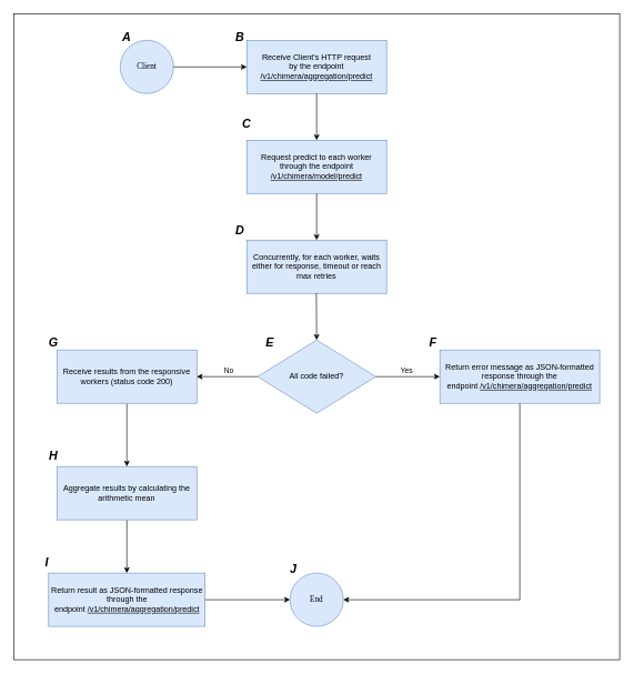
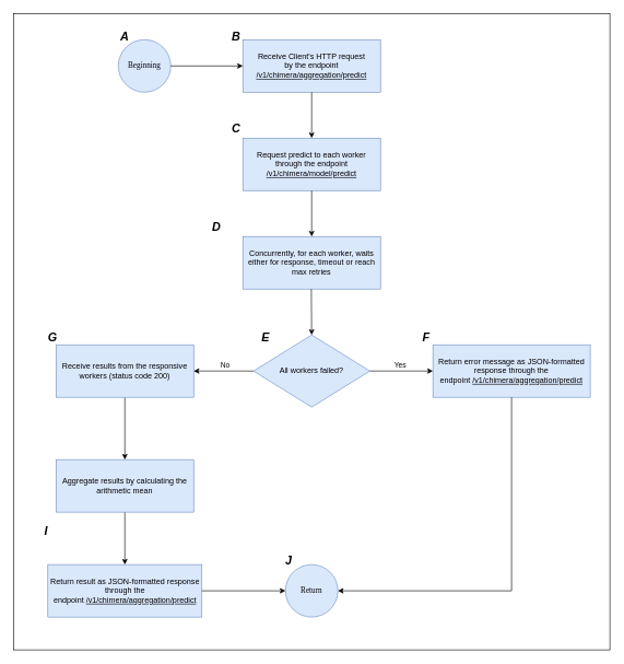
- <mxCell id="3" value="&lt;font face=&quot;Verdana&quot;&gt;Client&lt;/font&gt;" style="ellipse;whiteSpace=wrap;html=1;aspect=fixed;fillColor=#dae8fc;strokeColor=#6c8ebf;" parent="1" vertex="1"><mxGeometry x="180" y="60" width="80" height="80" as="geometry" /></mxCell>
+ <mxCell id="3" value="&lt;font face=&quot;Verdana&quot;&gt;Beginning&lt;/font&gt;" style="ellipse;whiteSpace=wrap;html=1;aspect=fixed;fillColor=#dae8fc;strokeColor=#6c8ebf;" parent="1" vertex="1"><mxGeometry x="180" y="60" width="80" height="80" as="geometry" /></mxCell>
- <mxCell id="27" value="&lt;font face=&quot;Helvetica&quot; style=&quot;font-size: 18px;&quot;&gt;&lt;i style=&quot;&quot;&gt;&lt;b style=&quot;&quot;&gt;C&lt;/b&gt;&lt;/i&gt;&lt;/font&gt;" style="text;html=1;align=center;verticalAlign=middle;whiteSpace=wrap;rounded=0;" parent="1" vertex="1"><mxGeometry x="340" y="170" width="60" height="30" as="geometry" /></mxCell>
+ <mxCell id="27" value="&lt;font face=&quot;Helvetica&quot; style=&quot;font-size: 18px;&quot;&gt;&lt;i style=&quot;&quot;&gt;&lt;b style=&quot;&quot;&gt;C&lt;/b&gt;&lt;/i&gt;&lt;/font&gt;" style="text;html=1;align=center;verticalAlign=middle;whiteSpace=wrap;rounded=0;" parent="1" vertex="1"><mxGeometry x="330" y="180" width="60" height="30" as="geometry" /></mxCell>
- <mxCell id="28" value="&lt;font face=&quot;Helvetica&quot; style=&quot;font-size: 18px;&quot;&gt;&lt;i style=&quot;&quot;&gt;&lt;b style=&quot;&quot;&gt;D&lt;/b&gt;&lt;/i&gt;&lt;/font&gt;" style="text;html=1;align=center;verticalAlign=middle;whiteSpace=wrap;rounded=0;" parent="1" vertex="1"><mxGeometry x="330" y="330" width="60" height="30" as="geometry" /></mxCell>
+ <mxCell id="28" value="&lt;font face=&quot;Helvetica&quot; style=&quot;font-size: 18px;&quot;&gt;&lt;i style=&quot;&quot;&gt;&lt;b style=&quot;&quot;&gt;D&lt;/b&gt;&lt;/i&gt;&lt;/font&gt;" style="text;html=1;align=center;verticalAlign=middle;whiteSpace=wrap;rounded=0;" parent="1" vertex="1"><mxGeometry x="300" y="330" width="60" height="30" as="geometry" /></mxCell>
- <mxCell id="13" value="All code failed?" style="rhombus;whiteSpace=wrap;html=1;fillColor=#dae8fc;strokeColor=#6c8ebf;" parent="1" vertex="1"><mxGeometry x="386.25" y="510" width="177.5" height="110" as="geometry" /></mxCell>
+ <mxCell id="13" value="All workers failed?" style="rhombus;whiteSpace=wrap;html=1;fillColor=#dae8fc;strokeColor=#6c8ebf;" parent="1" vertex="1"><mxGeometry x="386.25" y="510" width="177.5" height="110" as="geometry" /></mxCell>
- <mxCell id="29" value="&lt;font face=&quot;Helvetica&quot; style=&quot;font-size: 18px;&quot;&gt;&lt;i style=&quot;&quot;&gt;&lt;b style=&quot;&quot;&gt;H&lt;/b&gt;&lt;/i&gt;&lt;/font&gt;" style="text;html=1;align=center;verticalAlign=middle;whiteSpace=wrap;rounded=0;" parent="1" vertex="1"><mxGeometry x="50" y="670" width="60" height="30" as="geometry" /></mxCell>
- <mxCell id="33" value="&lt;font face=&quot;Helvetica&quot; style=&quot;font-size: 18px;&quot;&gt;&lt;i style=&quot;&quot;&gt;&lt;b style=&quot;&quot;&gt;I&lt;/b&gt;&lt;/i&gt;&lt;/font&gt;" style="text;html=1;align=center;verticalAlign=middle;whiteSpace=wrap;rounded=0;" parent="1" vertex="1"><mxGeometry x="40" y="830" width="60" height="30" as="geometry" /></mxCell>
+ <mxCell id="33" value="&lt;font face=&quot;Helvetica&quot; style=&quot;font-size: 18px;&quot;&gt;&lt;i style=&quot;&quot;&gt;&lt;b style=&quot;&quot;&gt;I&lt;/b&gt;&lt;/i&gt;&lt;/font&gt;" style="text;html=1;align=center;verticalAlign=middle;whiteSpace=wrap;rounded=0;" parent="1" vertex="1"><mxGeometry x="40" y="795" width="60" height="30" as="geometry" /></mxCell>
- <mxCell id="21" value="&lt;font face=&quot;Verdana&quot;&gt;End&lt;/font&gt;" style="ellipse;whiteSpace=wrap;html=1;aspect=fixed;fillColor=#dae8fc;strokeColor=#6c8ebf;" parent="1" vertex="1"><mxGeometry x="435" y="860" width="80" height="80" as="geometry" /></mxCell>
+ <mxCell id="21" value="&lt;font face=&quot;Verdana&quot;&gt;Return&lt;/font&gt;" style="ellipse;whiteSpace=wrap;html=1;aspect=fixed;fillColor=#dae8fc;strokeColor=#6c8ebf;" parent="1" vertex="1"><mxGeometry x="435" y="860" width="80" height="80" as="geometry" /></mxCell>
